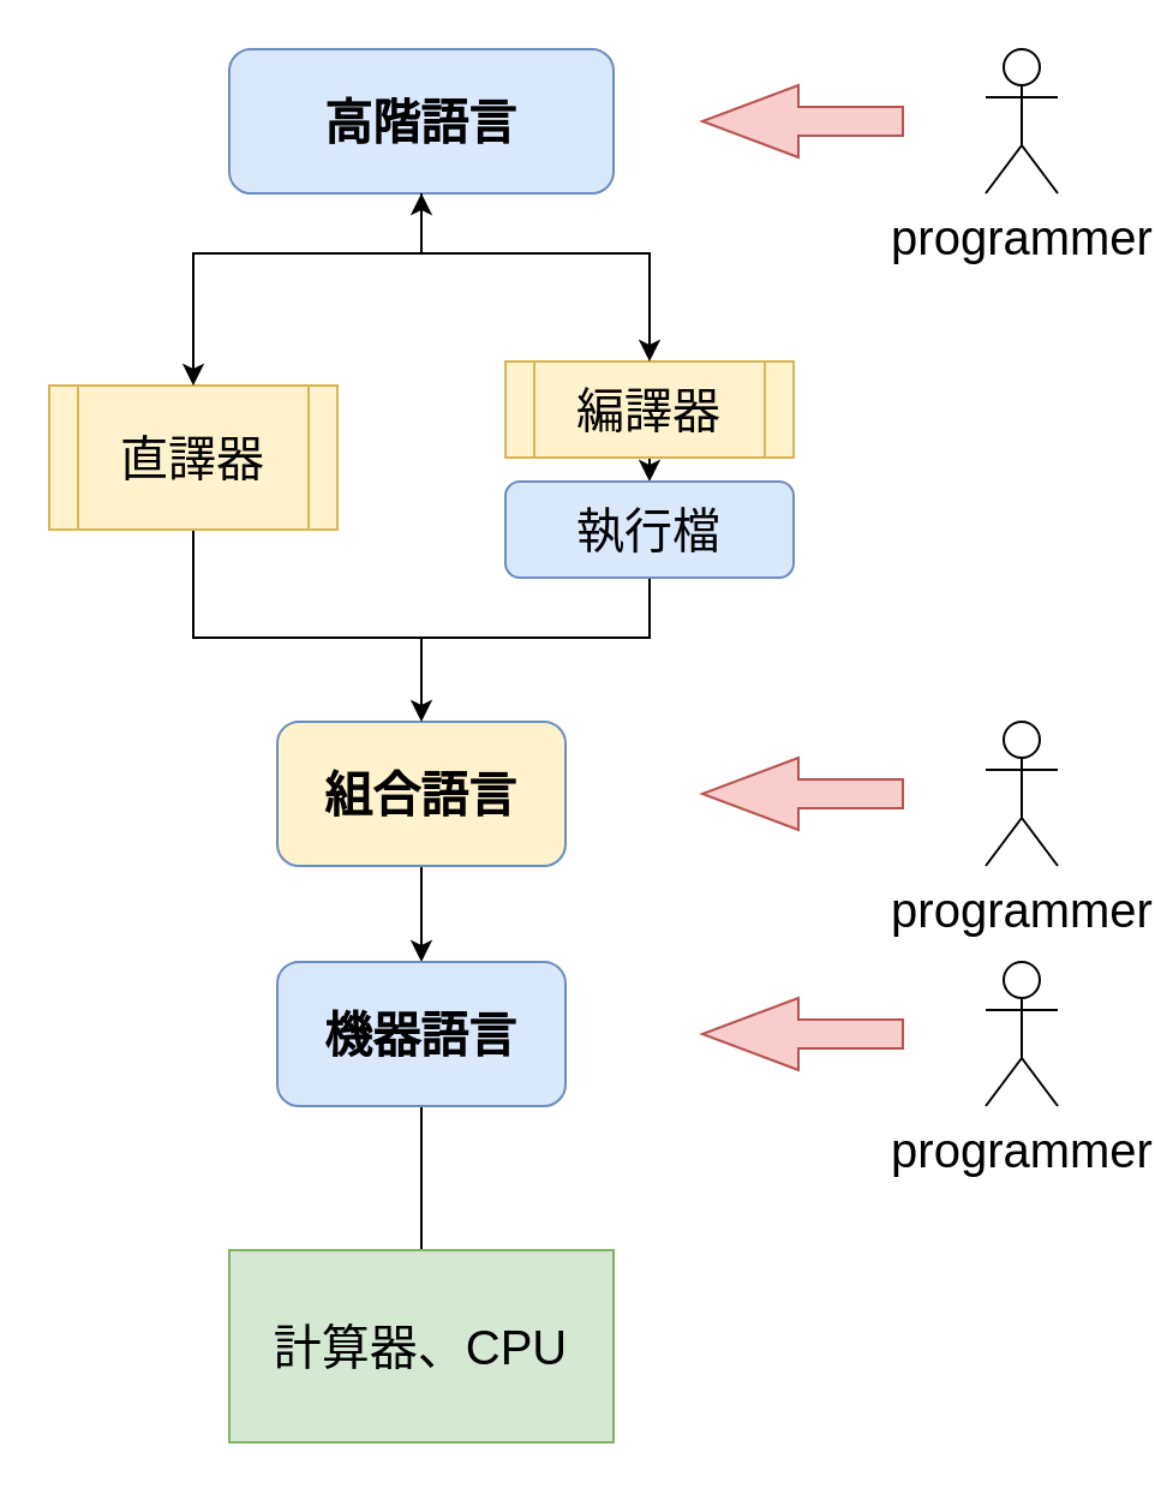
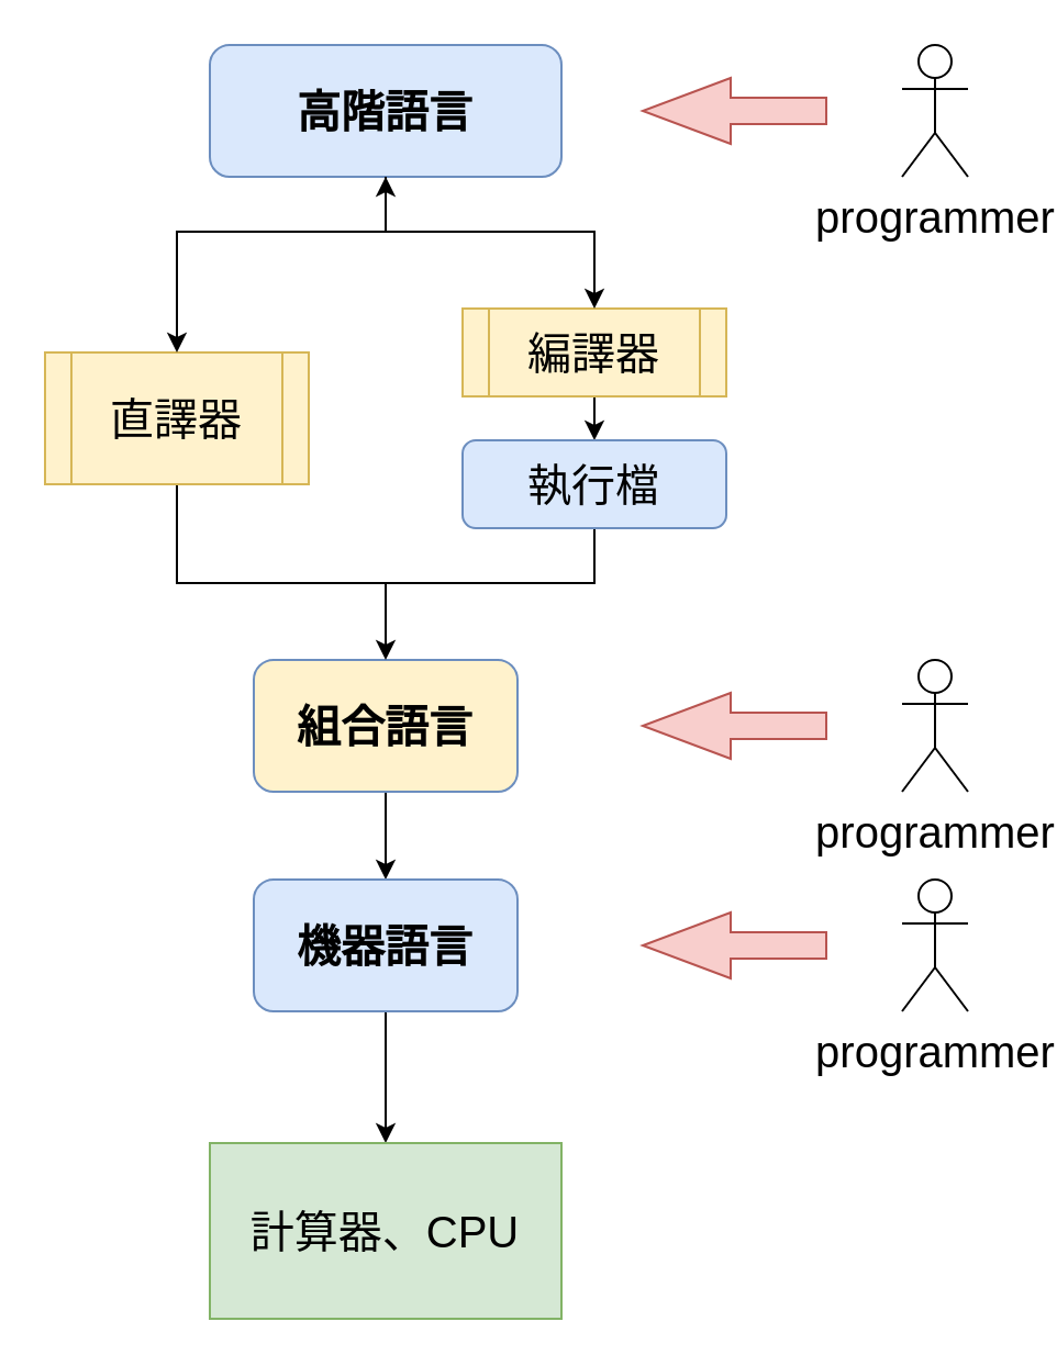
- <mxCell id="15" value="&lt;font style=&quot;font-size: 20px&quot;&gt;編譯器&lt;/font&gt;" style="shape=process;whiteSpace=wrap;html=1;backgroundOutline=1;fillColor=#fff2cc;strokeColor=#d6b656;" parent="1" vertex="1"><mxGeometry x="210" y="150" width="120" height="40" as="geometry" /></mxCell>
+ <mxCell id="15" value="&lt;font style=&quot;font-size: 20px&quot;&gt;編譯器&lt;/font&gt;" style="shape=process;whiteSpace=wrap;html=1;backgroundOutline=1;fillColor=#fff2cc;strokeColor=#d6b656;" parent="1" vertex="1"><mxGeometry x="210" y="140" width="120" height="40" as="geometry" /></mxCell>
- <mxCell id="4" style="edgeStyle=orthogonalEdgeStyle;rounded=0;orthogonalLoop=1;jettySize=auto;html=1;exitX=0.5;exitY=1;exitDx=0;exitDy=0;entryX=0.5;entryY=0;entryDx=0;entryDy=0;endArrow=none;endFill=1;" parent="1" source="5" target="9" edge="1"><mxGeometry relative="1" as="geometry" /></mxCell>
+ <mxCell id="4" style="edgeStyle=orthogonalEdgeStyle;rounded=0;orthogonalLoop=1;jettySize=auto;html=1;exitX=0.5;exitY=1;exitDx=0;exitDy=0;entryX=0.5;entryY=0;entryDx=0;entryDy=0;endArrow=classic;endFill=1;" parent="1" source="5" target="9" edge="1"><mxGeometry relative="1" as="geometry" /></mxCell>
